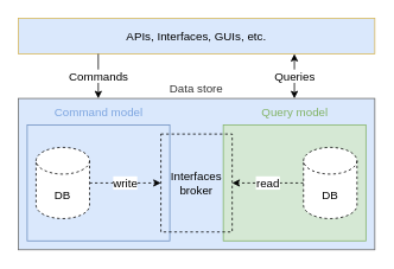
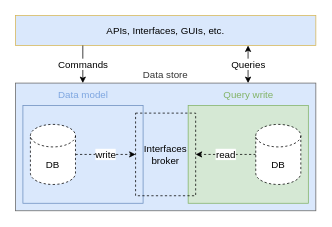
- <mxCell id="10" value="Command model" style="text;html=1;strokeColor=none;align=center;verticalAlign=middle;whiteSpace=wrap;rounded=0;fontSize=13;fontColor=#7EA6E0;" vertex="1" parent="1"><mxGeometry x="57.5" y="110" width="105" height="30" as="geometry" /></mxCell>
+ <mxCell id="10" value="Data model" style="text;html=1;strokeColor=none;align=center;verticalAlign=middle;whiteSpace=wrap;rounded=0;fontSize=13;fontColor=#7EA6E0;" vertex="1" parent="1"><mxGeometry x="57.5" y="110" width="105" height="30" as="geometry" /></mxCell>
- <mxCell id="11" value="Query model" style="text;html=1;strokeColor=none;fillColor=none;align=center;verticalAlign=middle;whiteSpace=wrap;rounded=0;fontSize=13;fontColor=#82B366;" vertex="1" parent="1"><mxGeometry x="282.5" y="110" width="95" height="30" as="geometry" /></mxCell>
+ <mxCell id="11" value="Query write" style="text;html=1;strokeColor=none;fillColor=none;align=center;verticalAlign=middle;whiteSpace=wrap;rounded=0;fontSize=13;fontColor=#82B366;" vertex="1" parent="1"><mxGeometry x="282.5" y="110" width="95" height="30" as="geometry" /></mxCell>
